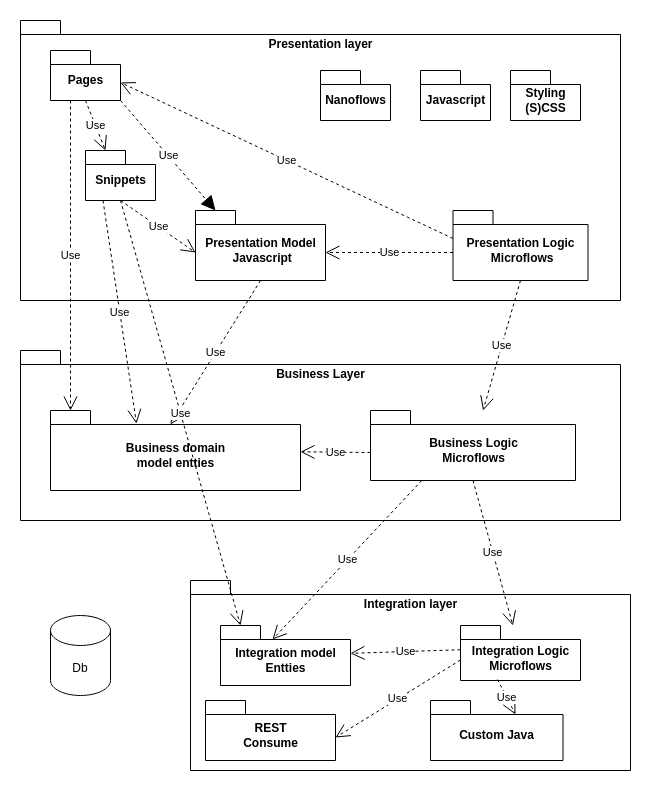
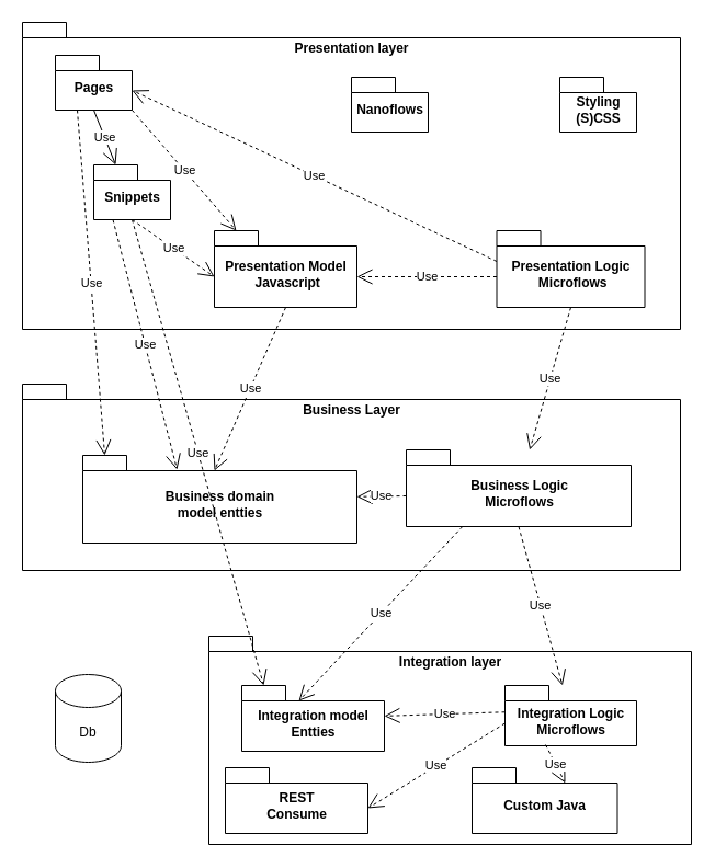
- <mxCell id="8" value="Javascript" style="shape=folder;fontStyle=1;spacingTop=10;tabWidth=40;tabHeight=14;tabPosition=left;html=1;" vertex="1" parent="1"><mxGeometry x="420" y="70" width="70" height="50" as="geometry" /></mxCell>
- <mxCell id="30" value="Use" style="endArrow=open;endSize=12;dashed=1;html=1;rounded=0;exitX=0.5;exitY=1;exitDx=0;exitDy=0;exitPerimeter=0;entryX=0;entryY=0;entryDx=20;entryDy=0;entryPerimeter=0;" edge="1" parent="1" source="4" target="5"><mxGeometry width="160" relative="1" as="geometry"><mxPoint x="30" y="270" as="sourcePoint" /><mxPoint x="70.141" y="420" as="targetPoint" /></mxGeometry></mxCell>
+ <mxCell id="30" value="Use" style="endArrow=open;endSize=12;dashed=0;html=1;rounded=0;exitX=0.5;exitY=1;exitDx=0;exitDy=0;exitPerimeter=0;entryX=0;entryY=0;entryDx=20;entryDy=0;entryPerimeter=0;" edge="1" parent="1" source="4" target="5"><mxGeometry width="160" relative="1" as="geometry"><mxPoint x="30" y="270" as="sourcePoint" /><mxPoint x="70.141" y="420" as="targetPoint" /></mxGeometry></mxCell>
- <mxCell id="23" value="Use" style="endArrow=block;endSize=12;dashed=1;html=1;rounded=0;exitX=0;exitY=0;exitDx=70;exitDy=50;exitPerimeter=0;entryX=0;entryY=0;entryDx=20;entryDy=0;entryPerimeter=0;" edge="1" parent="1" source="4" target="3"><mxGeometry width="160" relative="1" as="geometry"><mxPoint x="522.5" y="530" as="sourcePoint" /><mxPoint x="562.641" y="680" as="targetPoint" /></mxGeometry></mxCell>
+ <mxCell id="23" value="Use" style="endArrow=open;endSize=12;dashed=1;html=1;rounded=0;exitX=0;exitY=0;exitDx=70;exitDy=50;exitPerimeter=0;entryX=0;entryY=0;entryDx=20;entryDy=0;entryPerimeter=0;" edge="1" parent="1" source="4" target="3"><mxGeometry width="160" relative="1" as="geometry"><mxPoint x="522.5" y="530" as="sourcePoint" /><mxPoint x="562.641" y="680" as="targetPoint" /></mxGeometry></mxCell>
- <mxCell id="10" value="Business domain &lt;br&gt;model entties" style="shape=folder;fontStyle=1;spacingTop=10;tabWidth=40;tabHeight=14;tabPosition=left;html=1;" vertex="1" parent="1"><mxGeometry x="50" y="410" width="250" height="80" as="geometry" /></mxCell>
+ <mxCell id="10" value="Business domain &lt;br&gt;model entties" style="shape=folder;fontStyle=1;spacingTop=10;tabWidth=40;tabHeight=14;tabPosition=left;html=1;" vertex="1" parent="1"><mxGeometry x="75" y="415" width="250" height="80" as="geometry" /></mxCell>
